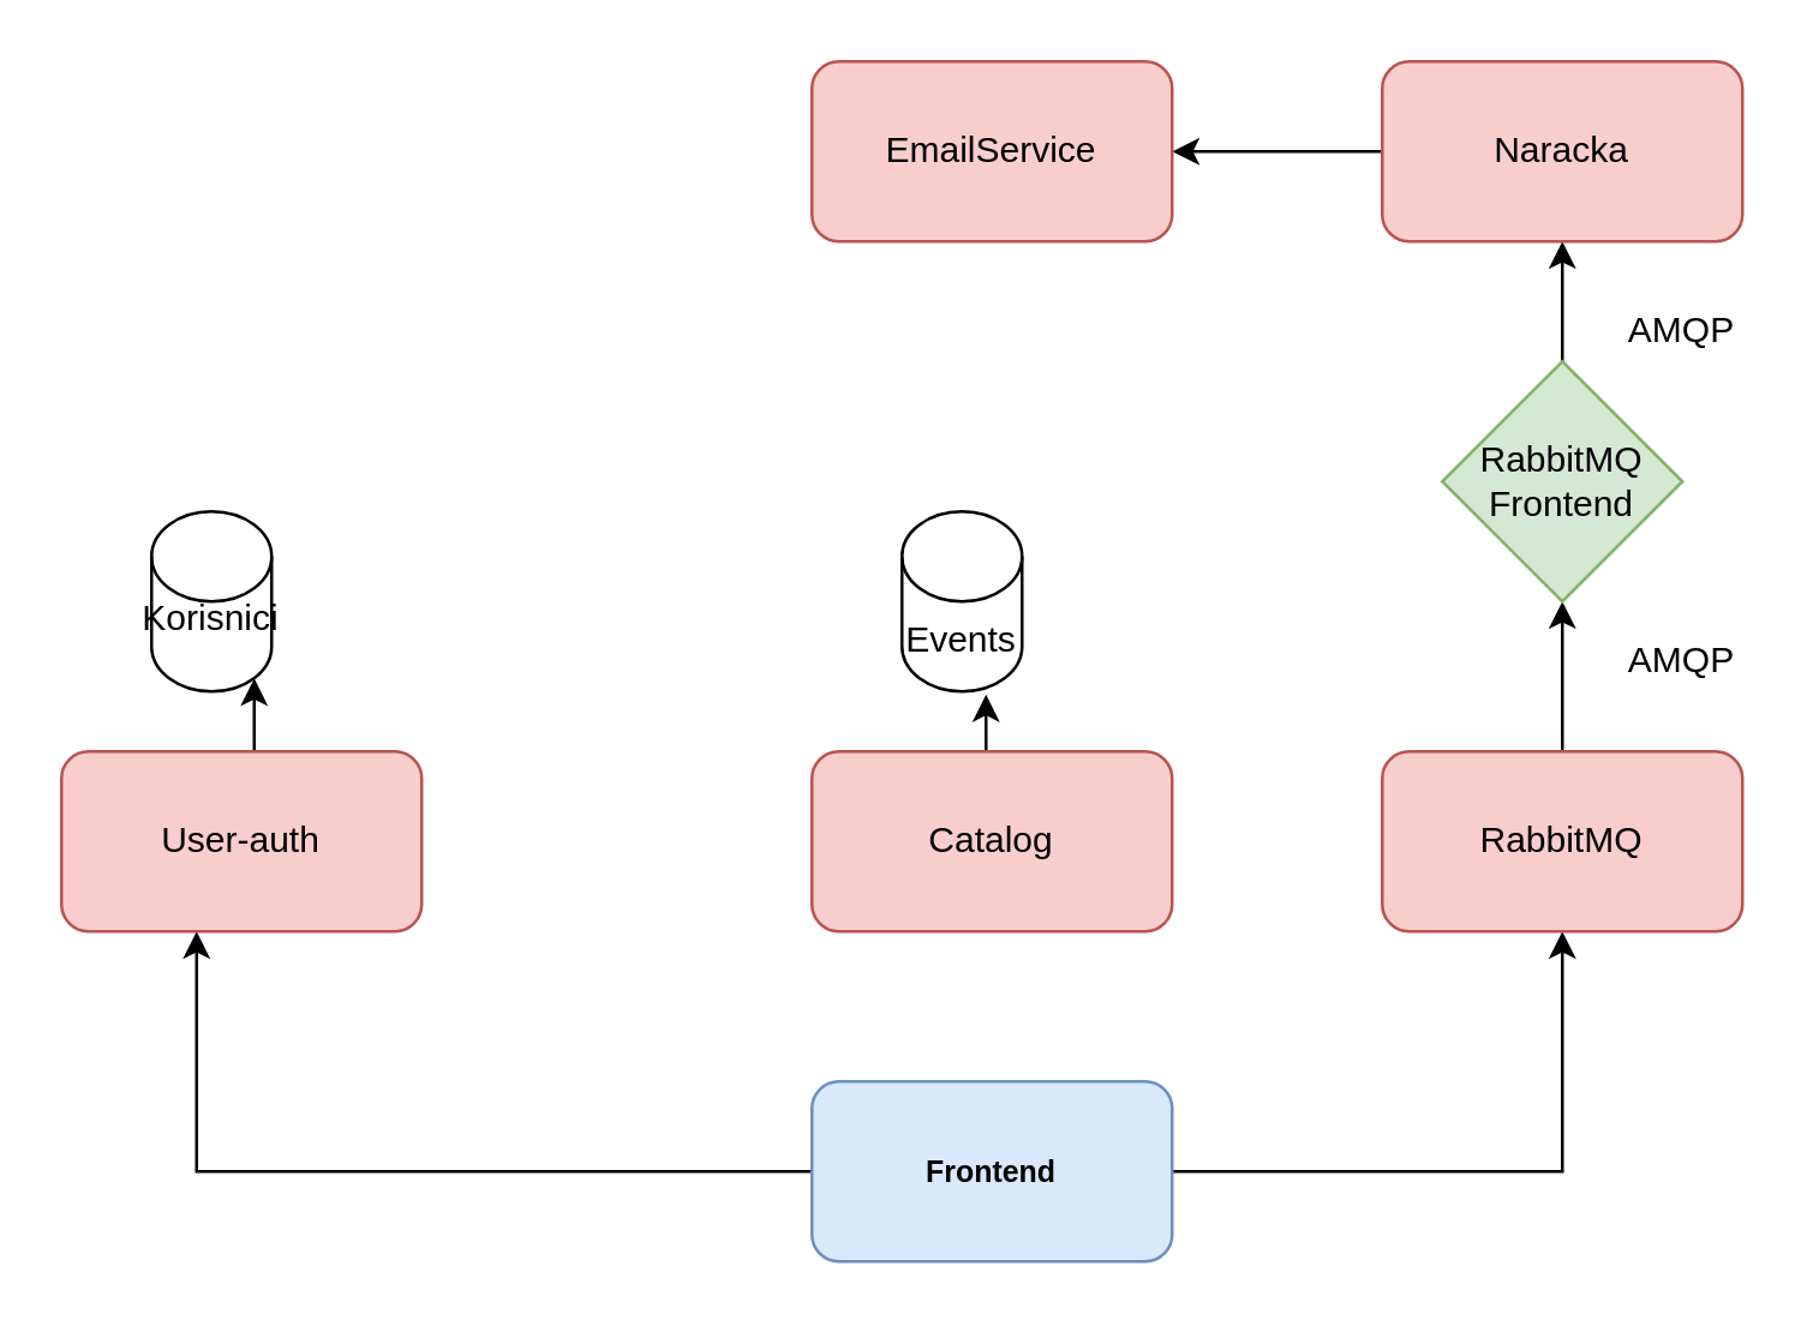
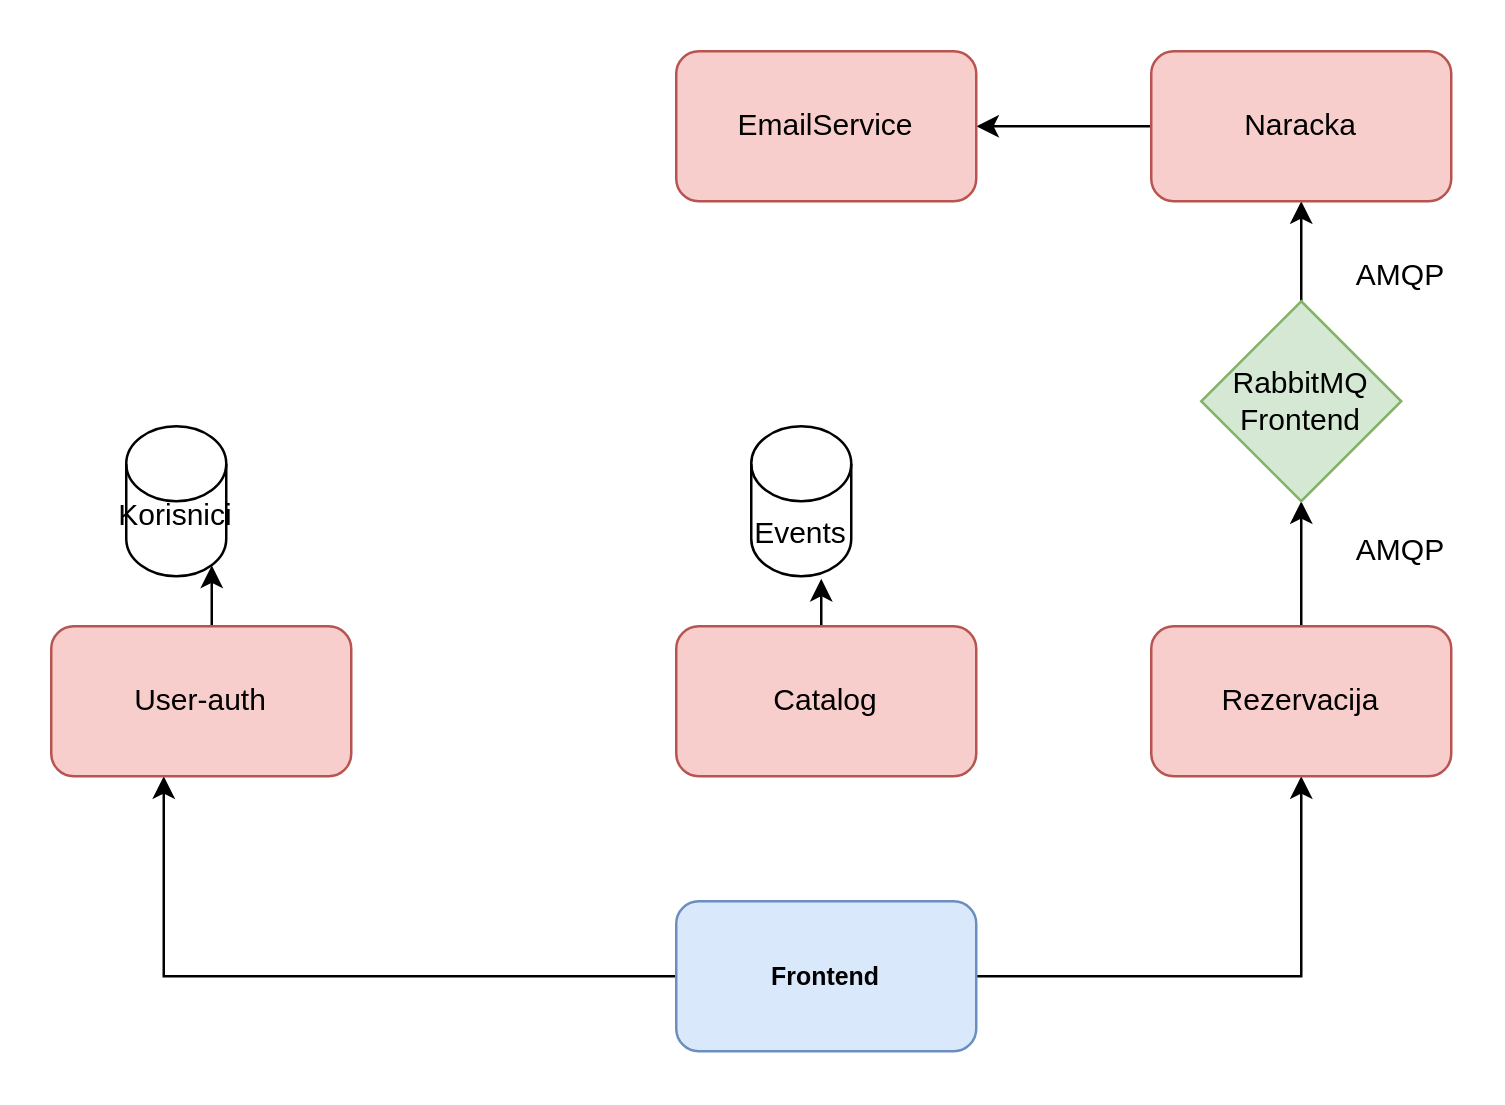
- <mxCell id="12" value="RabbitMQ" style="rounded=1;whiteSpace=wrap;html=1;fillColor=#f8cecc;strokeColor=#b85450;" vertex="1" parent="1"><mxGeometry x="460" y="250" width="120" height="60" as="geometry" /></mxCell>
+ <mxCell id="12" value="Rezervacija" style="rounded=1;whiteSpace=wrap;html=1;fillColor=#f8cecc;strokeColor=#b85450;" vertex="1" parent="1"><mxGeometry x="460" y="250" width="120" height="60" as="geometry" /></mxCell>
